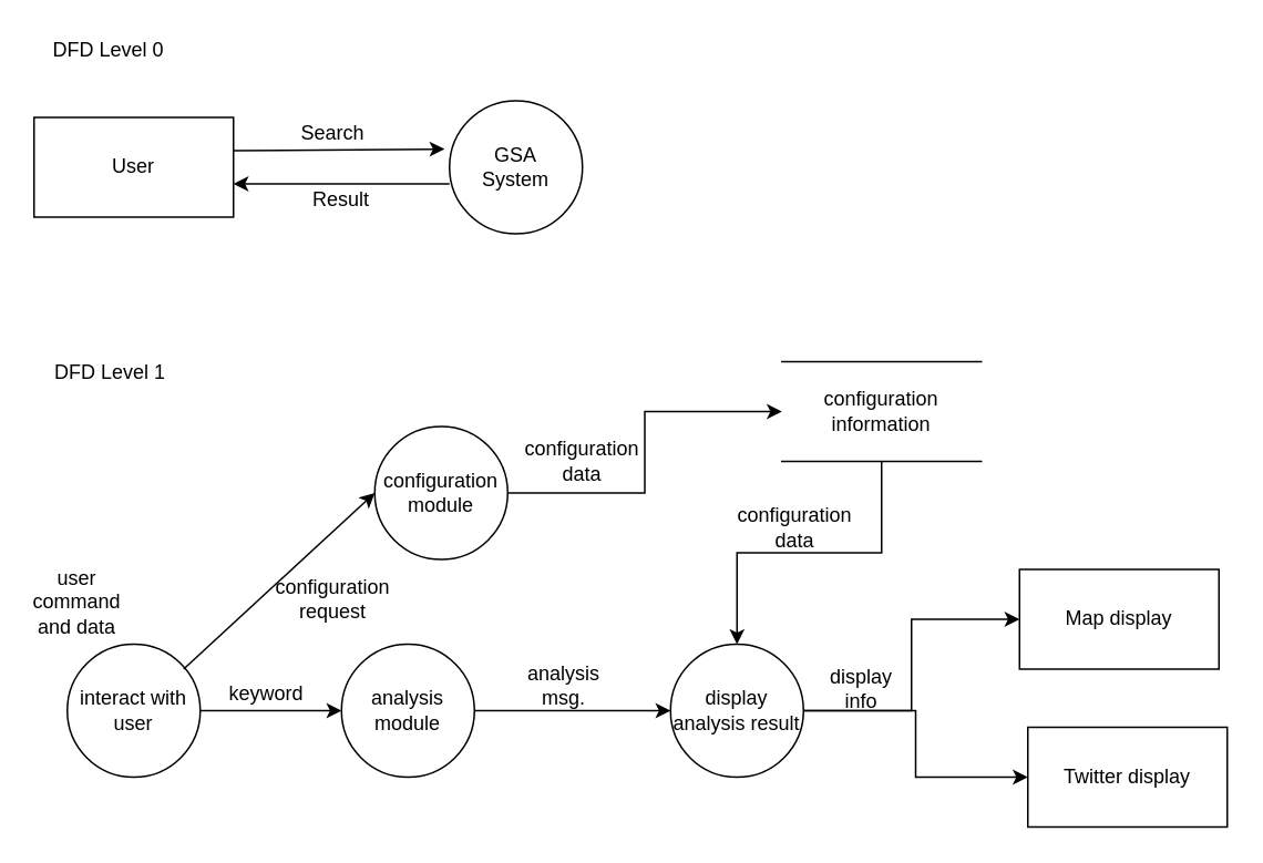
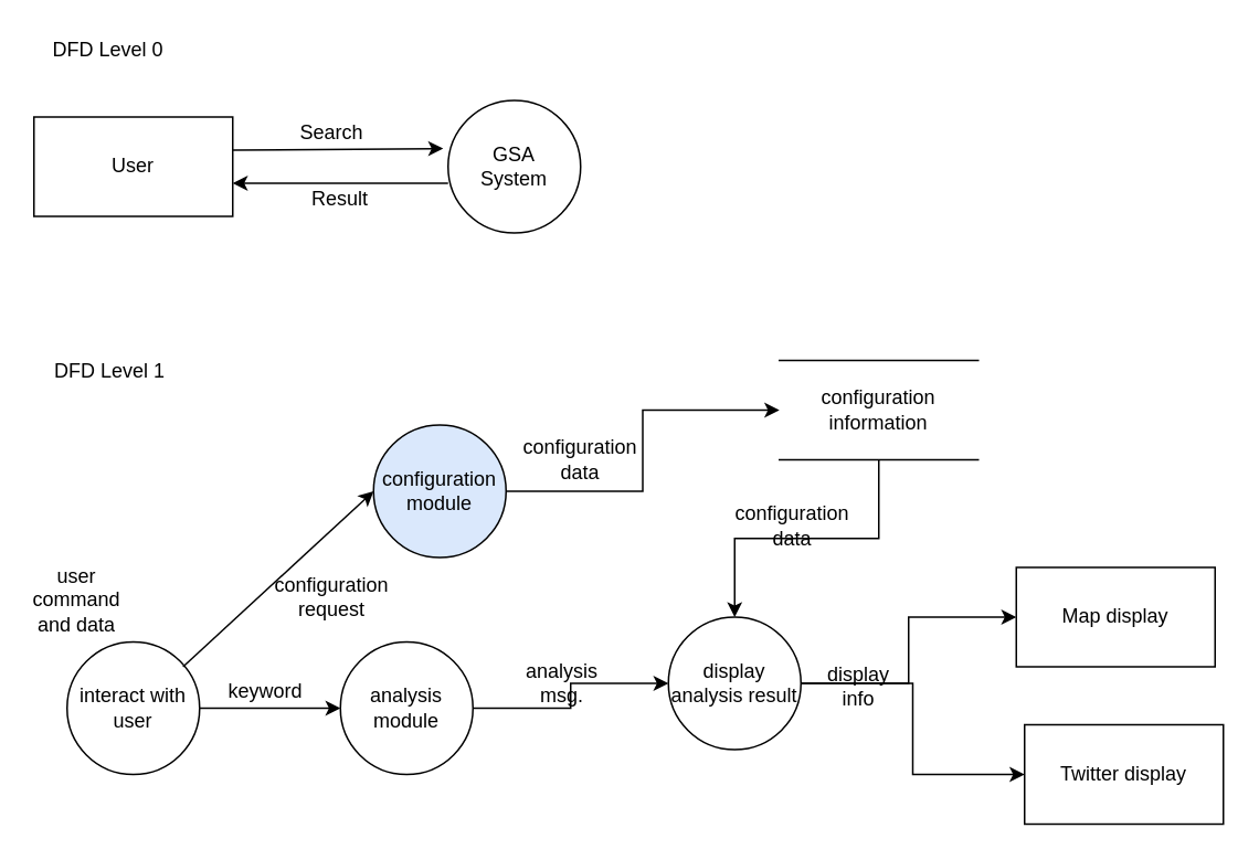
- <mxCell id="13" value="configuration module" style="ellipse;whiteSpace=wrap;html=1;aspect=fixed;" vertex="1" parent="1"><mxGeometry x="225" y="256" width="80" height="80" as="geometry" /></mxCell>
+ <mxCell id="13" value="configuration module" style="ellipse;whiteSpace=wrap;html=1;aspect=fixed;fillColor=#dae8fc;" vertex="1" parent="1"><mxGeometry x="225" y="256" width="80" height="80" as="geometry" /></mxCell>
- <mxCell id="23" value="display analysis result" style="ellipse;whiteSpace=wrap;html=1;aspect=fixed;" vertex="1" parent="1"><mxGeometry x="403" y="387" width="80" height="80" as="geometry" /></mxCell>
+ <mxCell id="23" value="display analysis result" style="ellipse;whiteSpace=wrap;html=1;aspect=fixed;" vertex="1" parent="1"><mxGeometry x="403" y="372" width="80" height="80" as="geometry" /></mxCell>
